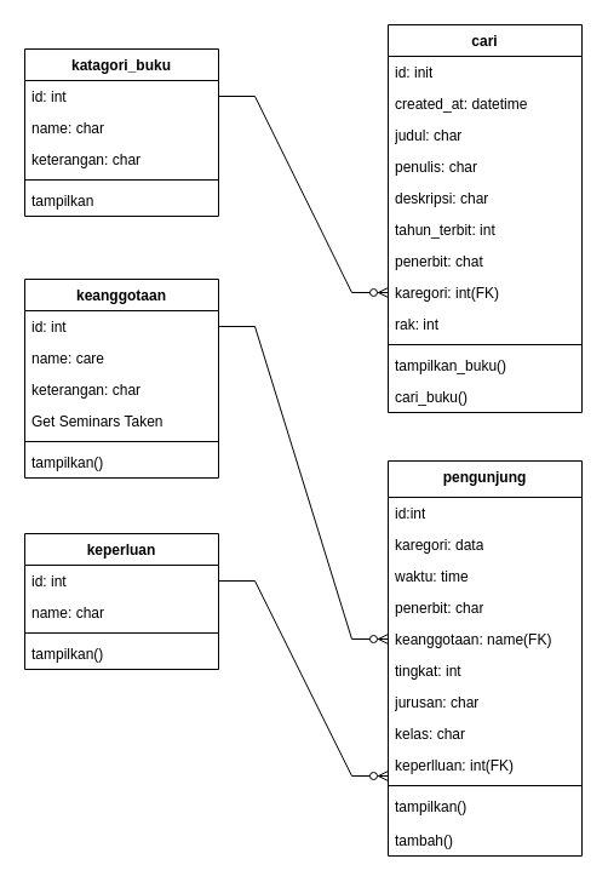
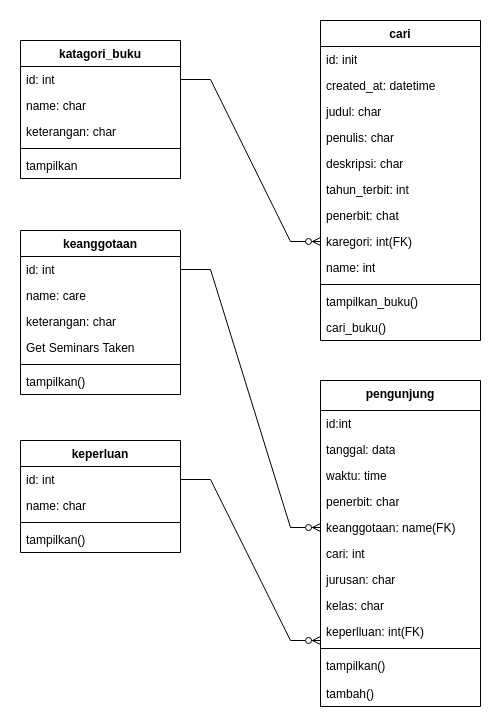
- <mxCell id="11" value="rak: int" style="text;strokeColor=none;fillColor=none;align=left;verticalAlign=top;spacingLeft=4;spacingRight=4;overflow=hidden;rotatable=0;points=[[0,0.5],[1,0.5]];portConstraint=eastwest;whiteSpace=wrap;html=1;" vertex="1" parent="2"><mxGeometry y="234" width="160" height="26" as="geometry" /></mxCell>
+ <mxCell id="11" value="name: int" style="text;strokeColor=none;fillColor=none;align=left;verticalAlign=top;spacingLeft=4;spacingRight=4;overflow=hidden;rotatable=0;points=[[0,0.5],[1,0.5]];portConstraint=eastwest;whiteSpace=wrap;html=1;" vertex="1" parent="2"><mxGeometry y="234" width="160" height="26" as="geometry" /></mxCell>
- <mxCell id="23" value="karegori: data" style="text;strokeColor=none;fillColor=none;align=left;verticalAlign=top;spacingLeft=4;spacingRight=4;overflow=hidden;rotatable=0;points=[[0,0.5],[1,0.5]];portConstraint=eastwest;whiteSpace=wrap;html=1;" vertex="1" parent="21"><mxGeometry y="56" width="160" height="26" as="geometry" /></mxCell>
+ <mxCell id="23" value="tanggal: data" style="text;strokeColor=none;fillColor=none;align=left;verticalAlign=top;spacingLeft=4;spacingRight=4;overflow=hidden;rotatable=0;points=[[0,0.5],[1,0.5]];portConstraint=eastwest;whiteSpace=wrap;html=1;" vertex="1" parent="21"><mxGeometry y="56" width="160" height="26" as="geometry" /></mxCell>
- <mxCell id="27" value="tingkat: int" style="text;strokeColor=none;fillColor=none;align=left;verticalAlign=top;spacingLeft=4;spacingRight=4;overflow=hidden;rotatable=0;points=[[0,0.5],[1,0.5]];portConstraint=eastwest;whiteSpace=wrap;html=1;" vertex="1" parent="21"><mxGeometry y="160" width="160" height="26" as="geometry" /></mxCell>
+ <mxCell id="27" value="cari: int" style="text;strokeColor=none;fillColor=none;align=left;verticalAlign=top;spacingLeft=4;spacingRight=4;overflow=hidden;rotatable=0;points=[[0,0.5],[1,0.5]];portConstraint=eastwest;whiteSpace=wrap;html=1;" vertex="1" parent="21"><mxGeometry y="160" width="160" height="26" as="geometry" /></mxCell>
